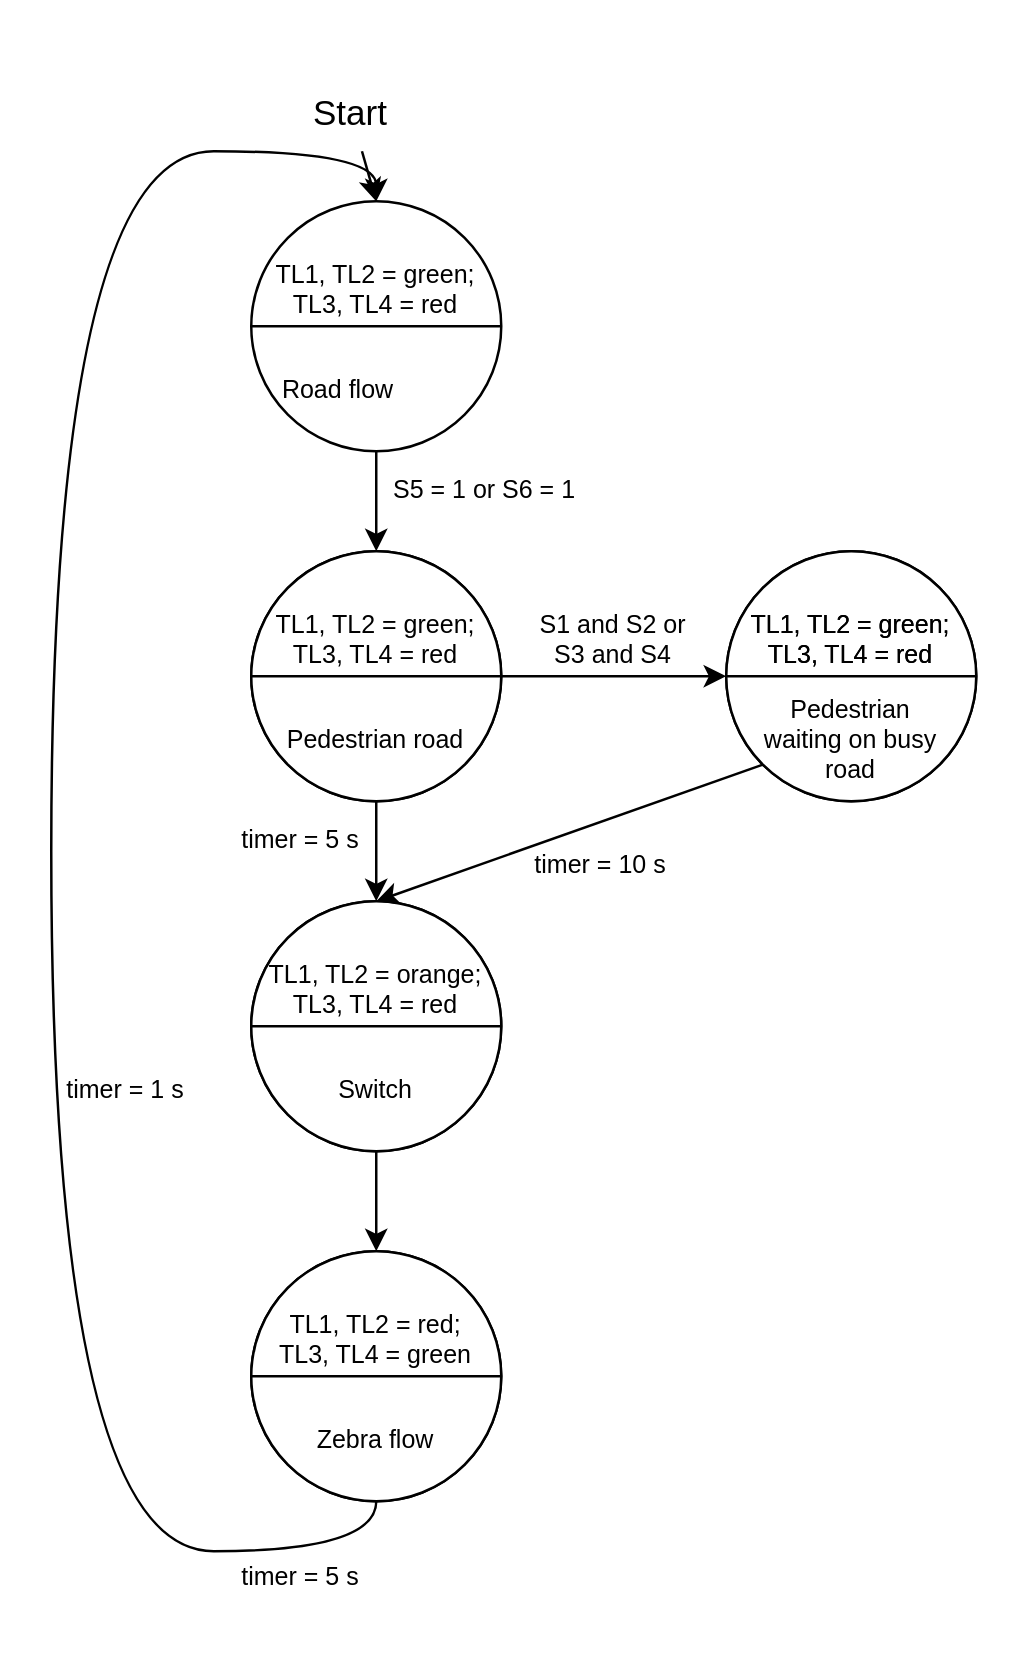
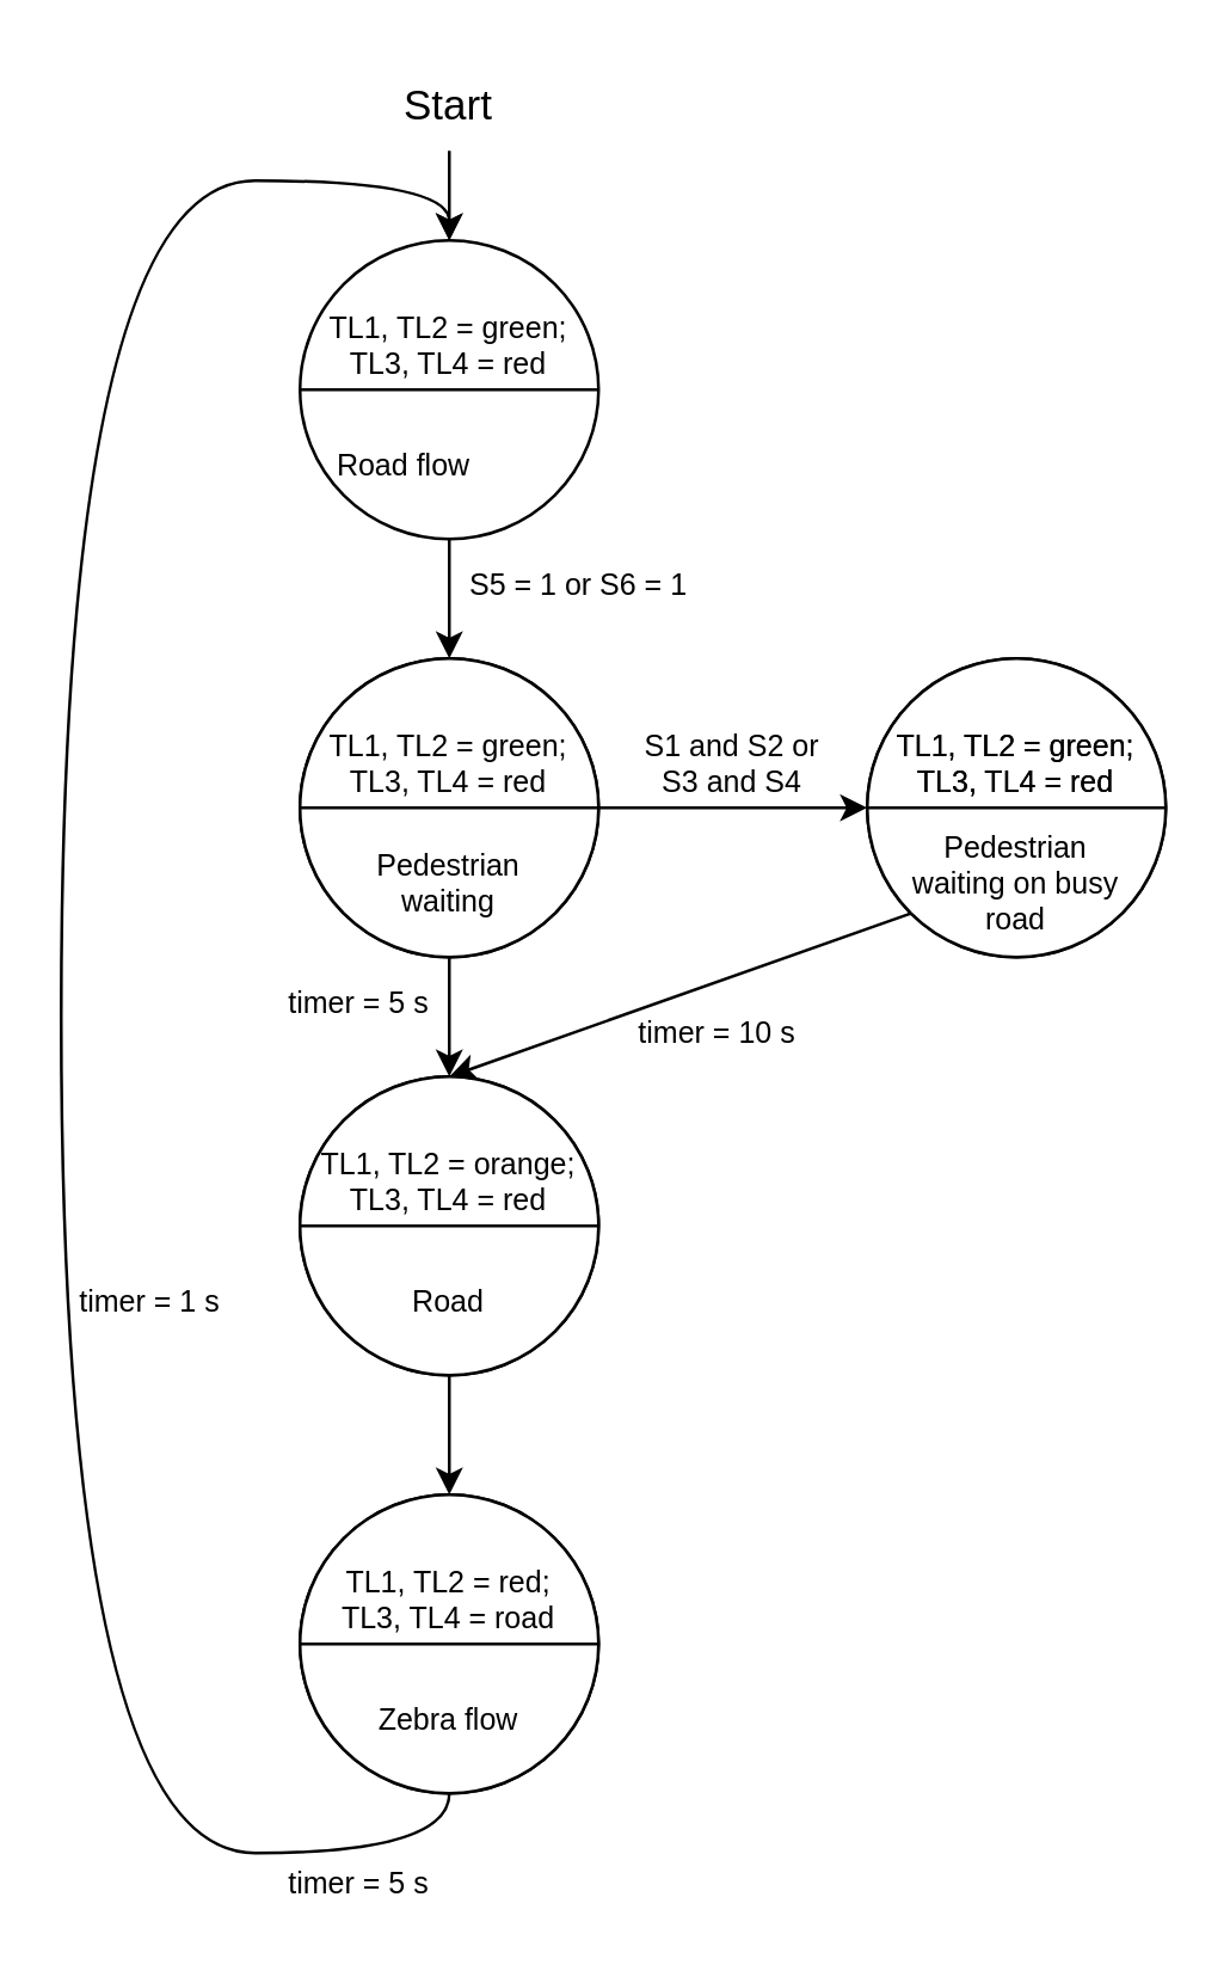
- <mxCell id="13" value="Start" style="text;html=1;strokeColor=none;fillColor=none;align=center;verticalAlign=middle;whiteSpace=wrap;rounded=0;fontSize=14;" vertex="1" parent="1"><mxGeometry x="110" y="30" width="60" height="30" as="geometry" /></mxCell>
+ <mxCell id="13" value="Start" style="text;html=1;strokeColor=none;fillColor=none;align=center;verticalAlign=middle;whiteSpace=wrap;rounded=0;fontSize=14;" vertex="1" parent="1"><mxGeometry x="120" y="20" width="60" height="30" as="geometry" /></mxCell>
- <mxCell id="51" value="Pedestrian road" style="text;html=1;strokeColor=none;fillColor=none;align=center;verticalAlign=middle;whiteSpace=wrap;rounded=0;fontSize=10;" vertex="1" parent="48"><mxGeometry x="10" y="60" width="80" height="30" as="geometry" /></mxCell>
+ <mxCell id="51" value="Pedestrian waiting" style="text;html=1;strokeColor=none;fillColor=none;align=center;verticalAlign=middle;whiteSpace=wrap;rounded=0;fontSize=10;" vertex="1" parent="48"><mxGeometry x="10" y="60" width="80" height="30" as="geometry" /></mxCell>
- <mxCell id="27" value="Switch" style="text;html=1;strokeColor=none;fillColor=none;align=center;verticalAlign=middle;whiteSpace=wrap;rounded=0;fontSize=10;" vertex="1" parent="24"><mxGeometry x="10" y="60" width="80" height="30" as="geometry" /></mxCell>
+ <mxCell id="27" value="Road" style="text;html=1;strokeColor=none;fillColor=none;align=center;verticalAlign=middle;whiteSpace=wrap;rounded=0;fontSize=10;" vertex="1" parent="24"><mxGeometry x="10" y="60" width="80" height="30" as="geometry" /></mxCell>
- <mxCell id="40" value="TL1, TL2 = red;&lt;br&gt;TL3, TL4 = green" style="text;html=1;strokeColor=none;fillColor=none;align=center;verticalAlign=middle;whiteSpace=wrap;rounded=0;fontSize=10;" vertex="1" parent="36"><mxGeometry y="20" width="100" height="30" as="geometry" /></mxCell>
+ <mxCell id="40" value="TL1, TL2 = red;&lt;br&gt;TL3, TL4 = road" style="text;html=1;strokeColor=none;fillColor=none;align=center;verticalAlign=middle;whiteSpace=wrap;rounded=0;fontSize=10;" vertex="1" parent="36"><mxGeometry y="20" width="100" height="30" as="geometry" /></mxCell>
